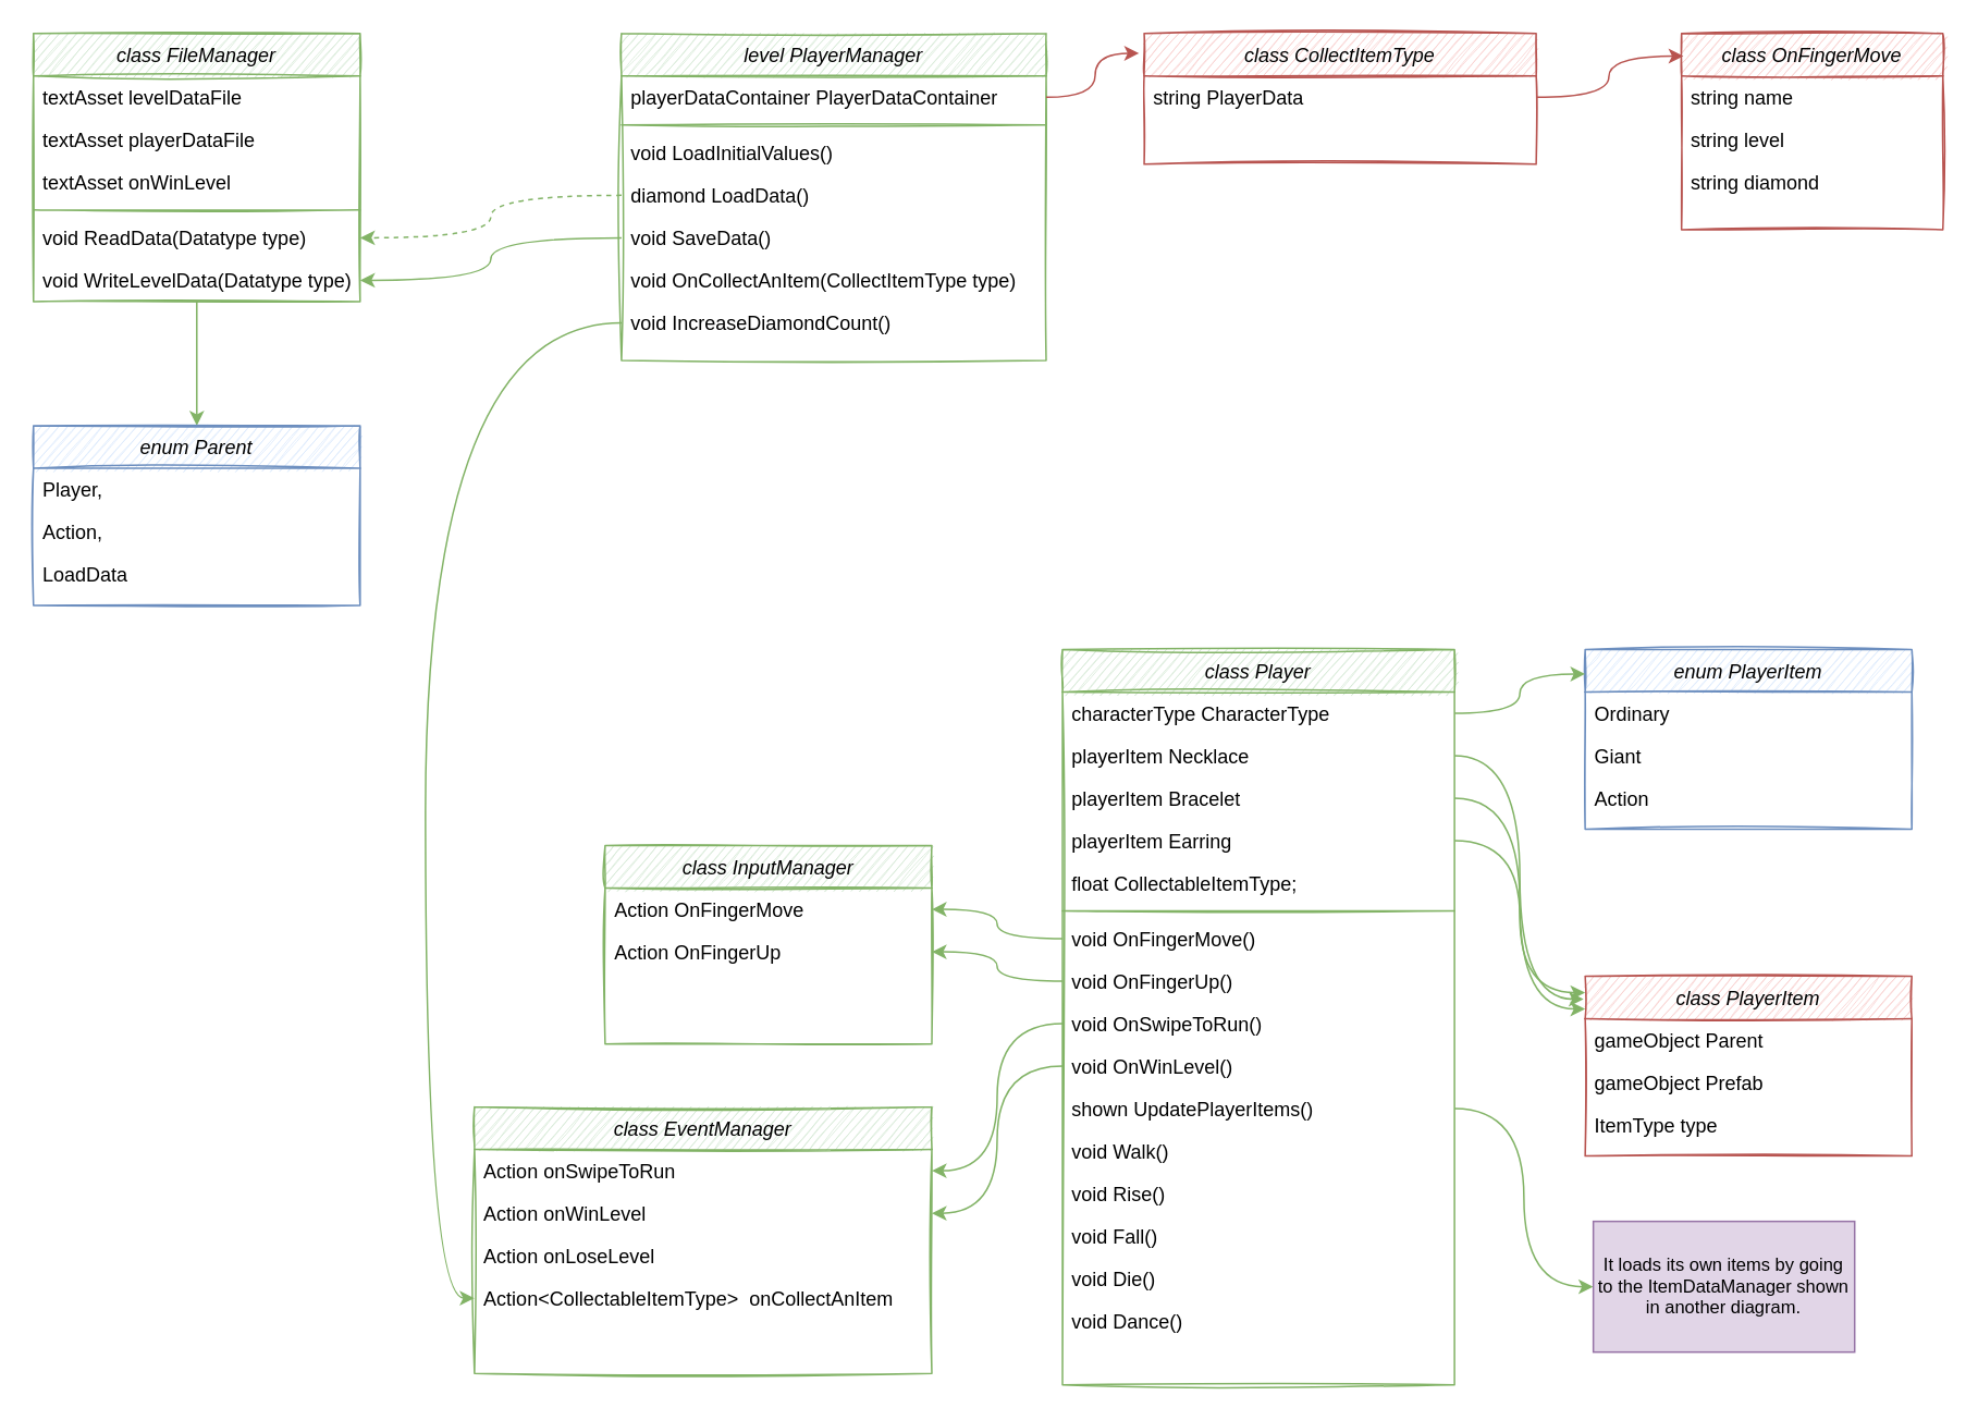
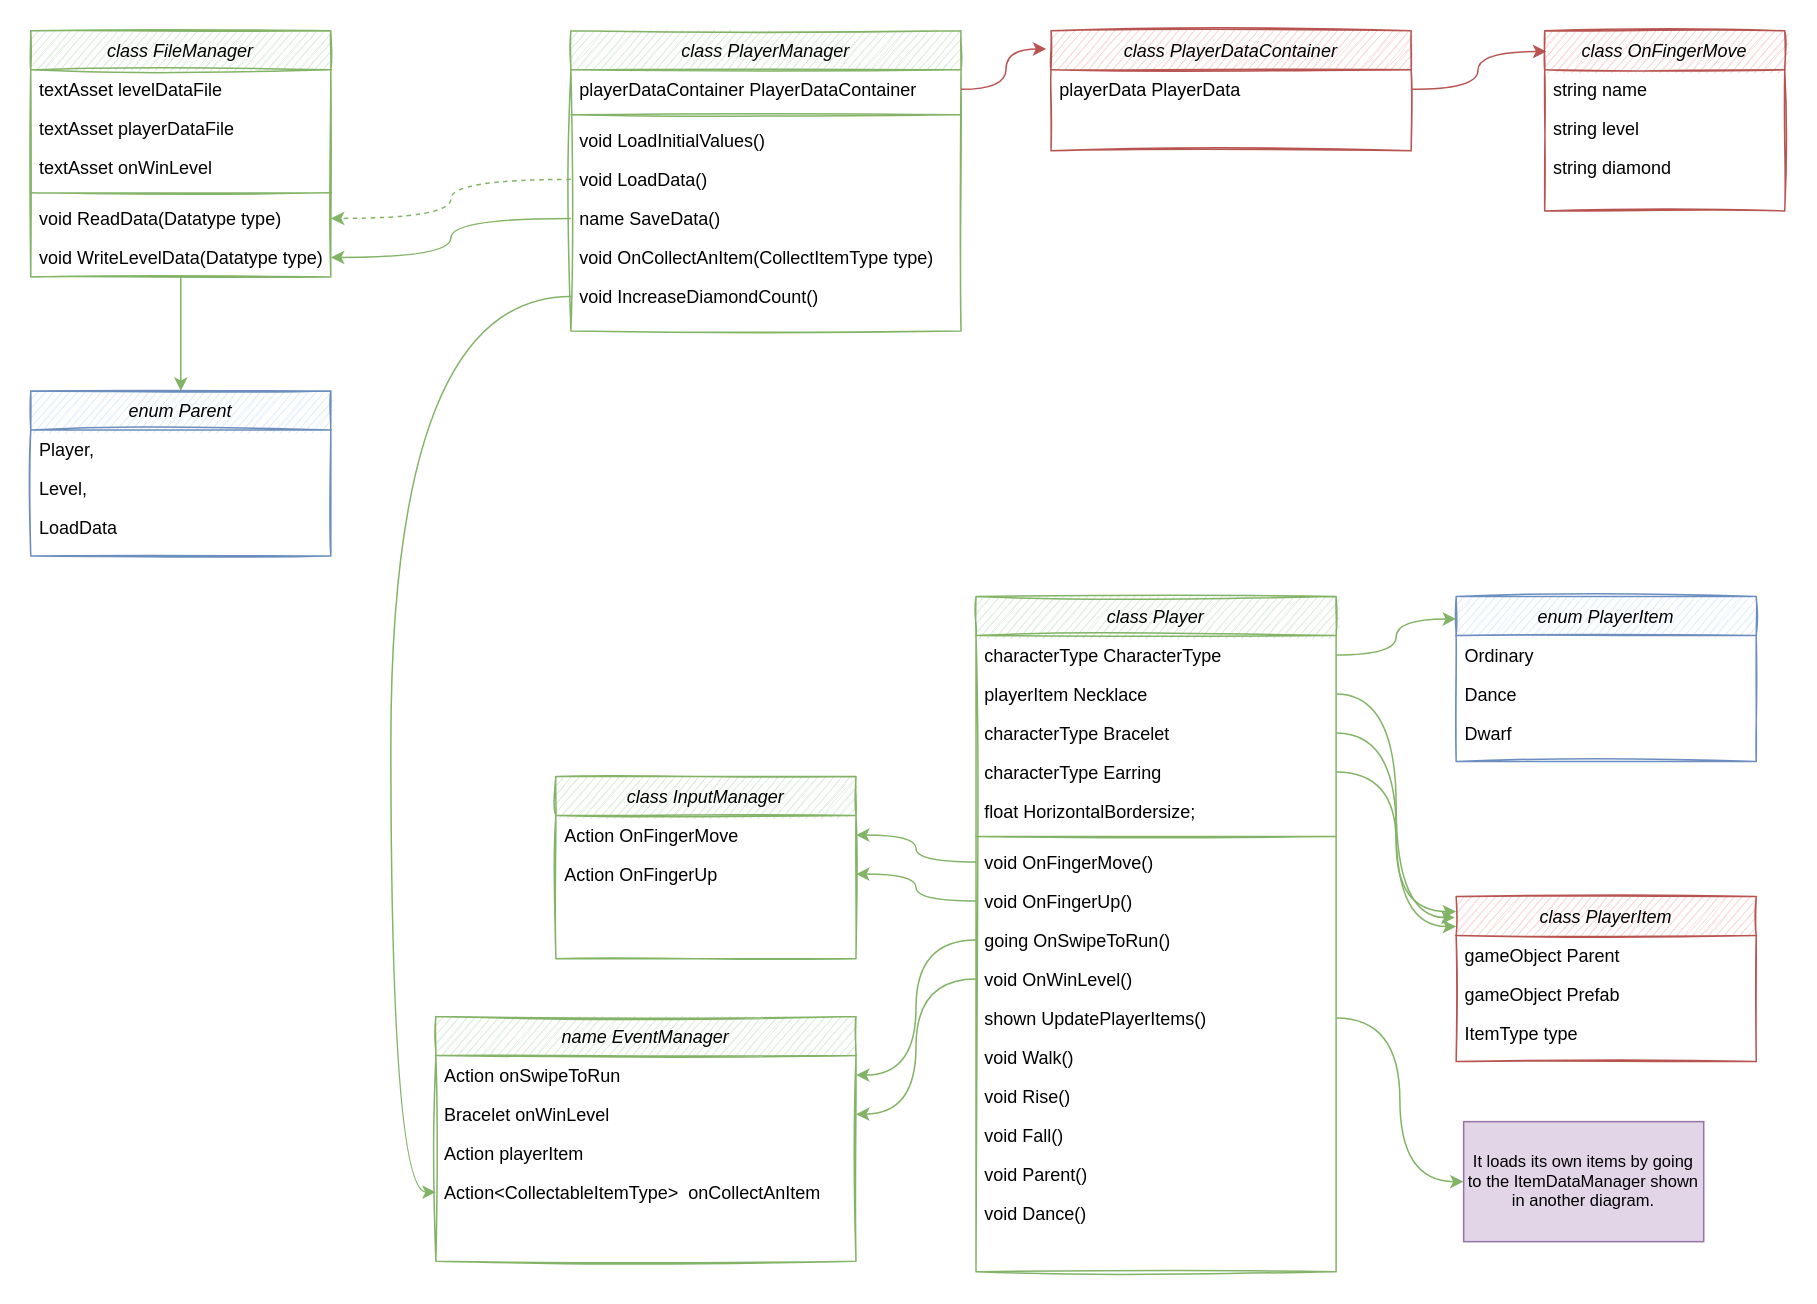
- <mxCell id="25" value="level PlayerManager" style="swimlane;fontStyle=2;align=center;verticalAlign=top;childLayout=stackLayout;horizontal=1;startSize=26;horizontalStack=0;resizeParent=1;resizeLast=0;collapsible=1;marginBottom=0;rounded=0;shadow=0;strokeWidth=1;fillColor=#d5e8d4;strokeColor=#82b366;sketch=1;" parent="1" vertex="1"><mxGeometry x="380" width="260" height="200" as="geometry" y="20"><mxRectangle x="230" y="140" width="160" height="26" as="alternateBounds" /></mxGeometry></mxCell>
+ <mxCell id="25" value="class PlayerManager" style="swimlane;fontStyle=2;align=center;verticalAlign=top;childLayout=stackLayout;horizontal=1;startSize=26;horizontalStack=0;resizeParent=1;resizeLast=0;collapsible=1;marginBottom=0;rounded=0;shadow=0;strokeWidth=1;fillColor=#d5e8d4;strokeColor=#82b366;sketch=1;" parent="1" vertex="1"><mxGeometry x="380" width="260" height="200" as="geometry" y="20"><mxRectangle x="230" y="140" width="160" height="26" as="alternateBounds" /></mxGeometry></mxCell>
- <mxCell id="19" value="class CollectItemType" style="swimlane;fontStyle=2;align=center;verticalAlign=top;childLayout=stackLayout;horizontal=1;startSize=26;horizontalStack=0;resizeParent=1;resizeLast=0;collapsible=1;marginBottom=0;rounded=0;shadow=0;strokeWidth=1;fillColor=#f8cecc;strokeColor=#b85450;sketch=1;" parent="1" vertex="1"><mxGeometry x="700" width="240" height="80" as="geometry" y="20"><mxRectangle x="230" y="140" width="160" height="26" as="alternateBounds" /></mxGeometry></mxCell>
+ <mxCell id="19" value="class PlayerDataContainer" style="swimlane;fontStyle=2;align=center;verticalAlign=top;childLayout=stackLayout;horizontal=1;startSize=26;horizontalStack=0;resizeParent=1;resizeLast=0;collapsible=1;marginBottom=0;rounded=0;shadow=0;strokeWidth=1;fillColor=#f8cecc;strokeColor=#b85450;sketch=1;" parent="1" vertex="1"><mxGeometry x="700" width="240" height="80" as="geometry" y="20"><mxRectangle x="230" y="140" width="160" height="26" as="alternateBounds" /></mxGeometry></mxCell>
- <mxCell id="20" value="string PlayerData" style="text;align=left;verticalAlign=top;spacingLeft=4;spacingRight=4;overflow=hidden;rotatable=0;points=[[0,0.5],[1,0.5]];portConstraint=eastwest;" parent="19" vertex="1"><mxGeometry y="26" width="240" height="26" as="geometry" /></mxCell>
+ <mxCell id="20" value="playerData PlayerData" style="text;align=left;verticalAlign=top;spacingLeft=4;spacingRight=4;overflow=hidden;rotatable=0;points=[[0,0.5],[1,0.5]];portConstraint=eastwest;" parent="19" vertex="1"><mxGeometry y="26" width="240" height="26" as="geometry" /></mxCell>
- <mxCell id="29" value="diamond LoadData()" style="text;align=left;verticalAlign=top;spacingLeft=4;spacingRight=4;overflow=hidden;rotatable=0;points=[[0,0.5],[1,0.5]];portConstraint=eastwest;" parent="25" vertex="1"><mxGeometry y="86" width="260" height="26" as="geometry" /></mxCell>
+ <mxCell id="29" value="void LoadData()" style="text;align=left;verticalAlign=top;spacingLeft=4;spacingRight=4;overflow=hidden;rotatable=0;points=[[0,0.5],[1,0.5]];portConstraint=eastwest;" parent="25" vertex="1"><mxGeometry y="86" width="260" height="26" as="geometry" /></mxCell>
- <mxCell id="30" value="void SaveData()" style="text;align=left;verticalAlign=top;spacingLeft=4;spacingRight=4;overflow=hidden;rotatable=0;points=[[0,0.5],[1,0.5]];portConstraint=eastwest;" parent="25" vertex="1"><mxGeometry y="112" width="260" height="26" as="geometry" /></mxCell>
+ <mxCell id="30" value="name SaveData()" style="text;align=left;verticalAlign=top;spacingLeft=4;spacingRight=4;overflow=hidden;rotatable=0;points=[[0,0.5],[1,0.5]];portConstraint=eastwest;" parent="25" vertex="1"><mxGeometry y="112" width="260" height="26" as="geometry" /></mxCell>
- <mxCell id="45" value="Action," style="text;align=left;verticalAlign=top;spacingLeft=4;spacingRight=4;overflow=hidden;rotatable=0;points=[[0,0.5],[1,0.5]];portConstraint=eastwest;" parent="43" vertex="1"><mxGeometry y="52" width="200" height="26" as="geometry" /></mxCell>
+ <mxCell id="45" value="Level," style="text;align=left;verticalAlign=top;spacingLeft=4;spacingRight=4;overflow=hidden;rotatable=0;points=[[0,0.5],[1,0.5]];portConstraint=eastwest;" parent="43" vertex="1"><mxGeometry y="52" width="200" height="26" as="geometry" /></mxCell>
- <mxCell id="55" value="Giant" style="text;align=left;verticalAlign=top;spacingLeft=4;spacingRight=4;overflow=hidden;rotatable=0;points=[[0,0.5],[1,0.5]];portConstraint=eastwest;" parent="53" vertex="1"><mxGeometry y="52" width="200" height="26" as="geometry" /></mxCell>
+ <mxCell id="55" value="Dance" style="text;align=left;verticalAlign=top;spacingLeft=4;spacingRight=4;overflow=hidden;rotatable=0;points=[[0,0.5],[1,0.5]];portConstraint=eastwest;" parent="53" vertex="1"><mxGeometry y="52" width="200" height="26" as="geometry" /></mxCell>
- <mxCell id="5" value="playerItem Bracelet" style="text;align=left;verticalAlign=top;spacingLeft=4;spacingRight=4;overflow=hidden;rotatable=0;points=[[0,0.5],[1,0.5]];portConstraint=eastwest;" parent="2" vertex="1"><mxGeometry y="78" width="240" height="26" as="geometry" /></mxCell>
+ <mxCell id="5" value="characterType Bracelet" style="text;align=left;verticalAlign=top;spacingLeft=4;spacingRight=4;overflow=hidden;rotatable=0;points=[[0,0.5],[1,0.5]];portConstraint=eastwest;" parent="2" vertex="1"><mxGeometry y="78" width="240" height="26" as="geometry" /></mxCell>
- <mxCell id="56" value="Action" style="text;align=left;verticalAlign=top;spacingLeft=4;spacingRight=4;overflow=hidden;rotatable=0;points=[[0,0.5],[1,0.5]];portConstraint=eastwest;" parent="53" vertex="1"><mxGeometry y="78" width="200" height="26" as="geometry" /></mxCell>
+ <mxCell id="56" value="Dwarf" style="text;align=left;verticalAlign=top;spacingLeft=4;spacingRight=4;overflow=hidden;rotatable=0;points=[[0,0.5],[1,0.5]];portConstraint=eastwest;" parent="53" vertex="1"><mxGeometry y="78" width="200" height="26" as="geometry" /></mxCell>
- <mxCell id="6" value="playerItem Earring" style="text;align=left;verticalAlign=top;spacingLeft=4;spacingRight=4;overflow=hidden;rotatable=0;points=[[0,0.5],[1,0.5]];portConstraint=eastwest;" parent="2" vertex="1"><mxGeometry y="104" width="240" height="26" as="geometry" /></mxCell>
+ <mxCell id="6" value="characterType Earring" style="text;align=left;verticalAlign=top;spacingLeft=4;spacingRight=4;overflow=hidden;rotatable=0;points=[[0,0.5],[1,0.5]];portConstraint=eastwest;" parent="2" vertex="1"><mxGeometry y="104" width="240" height="26" as="geometry" /></mxCell>
- <mxCell id="7" value="float CollectableItemType;" style="text;align=left;verticalAlign=top;spacingLeft=4;spacingRight=4;overflow=hidden;rotatable=0;points=[[0,0.5],[1,0.5]];portConstraint=eastwest;" parent="2" vertex="1"><mxGeometry y="130" width="240" height="26" as="geometry" /></mxCell>
+ <mxCell id="7" value="float HorizontalBordersize;" style="text;align=left;verticalAlign=top;spacingLeft=4;spacingRight=4;overflow=hidden;rotatable=0;points=[[0,0.5],[1,0.5]];portConstraint=eastwest;" parent="2" vertex="1"><mxGeometry y="130" width="240" height="26" as="geometry" /></mxCell>
- <mxCell id="11" value="void OnSwipeToRun()" style="text;align=left;verticalAlign=top;spacingLeft=4;spacingRight=4;overflow=hidden;rotatable=0;points=[[0,0.5],[1,0.5]];portConstraint=eastwest;" parent="2" vertex="1"><mxGeometry y="216" width="240" height="26" as="geometry" /></mxCell>
+ <mxCell id="11" value="going OnSwipeToRun()" style="text;align=left;verticalAlign=top;spacingLeft=4;spacingRight=4;overflow=hidden;rotatable=0;points=[[0,0.5],[1,0.5]];portConstraint=eastwest;" parent="2" vertex="1"><mxGeometry y="216" width="240" height="26" as="geometry" /></mxCell>
- <mxCell id="60" value="class EventManager" style="swimlane;fontStyle=2;align=center;verticalAlign=top;childLayout=stackLayout;horizontal=1;startSize=26;horizontalStack=0;resizeParent=1;resizeLast=0;collapsible=1;marginBottom=0;rounded=0;shadow=0;strokeWidth=1;fillColor=#d5e8d4;strokeColor=#82b366;sketch=1;" parent="1" vertex="1"><mxGeometry x="290" y="677" width="280" height="163" as="geometry"><mxRectangle x="230" y="140" width="160" height="26" as="alternateBounds" /></mxGeometry></mxCell>
+ <mxCell id="60" value="name EventManager" style="swimlane;fontStyle=2;align=center;verticalAlign=top;childLayout=stackLayout;horizontal=1;startSize=26;horizontalStack=0;resizeParent=1;resizeLast=0;collapsible=1;marginBottom=0;rounded=0;shadow=0;strokeWidth=1;fillColor=#d5e8d4;strokeColor=#82b366;sketch=1;" parent="1" vertex="1"><mxGeometry x="290" y="677" width="280" height="163" as="geometry"><mxRectangle x="230" y="140" width="160" height="26" as="alternateBounds" /></mxGeometry></mxCell>
- <mxCell id="62" value="Action onWinLevel" style="text;align=left;verticalAlign=top;spacingLeft=4;spacingRight=4;overflow=hidden;rotatable=0;points=[[0,0.5],[1,0.5]];portConstraint=eastwest;" parent="60" vertex="1"><mxGeometry y="52" width="280" height="26" as="geometry" /></mxCell>
+ <mxCell id="62" value="Bracelet onWinLevel" style="text;align=left;verticalAlign=top;spacingLeft=4;spacingRight=4;overflow=hidden;rotatable=0;points=[[0,0.5],[1,0.5]];portConstraint=eastwest;" parent="60" vertex="1"><mxGeometry y="52" width="280" height="26" as="geometry" /></mxCell>
- <mxCell id="63" value="Action onLoseLevel" style="text;align=left;verticalAlign=top;spacingLeft=4;spacingRight=4;overflow=hidden;rotatable=0;points=[[0,0.5],[1,0.5]];portConstraint=eastwest;" parent="60" vertex="1"><mxGeometry y="78" width="280" height="26" as="geometry" /></mxCell>
+ <mxCell id="63" value="Action playerItem" style="text;align=left;verticalAlign=top;spacingLeft=4;spacingRight=4;overflow=hidden;rotatable=0;points=[[0,0.5],[1,0.5]];portConstraint=eastwest;" parent="60" vertex="1"><mxGeometry y="78" width="280" height="26" as="geometry" /></mxCell>
- <mxCell id="17" value="void Die()" style="text;align=left;verticalAlign=top;spacingLeft=4;spacingRight=4;overflow=hidden;rotatable=0;points=[[0,0.5],[1,0.5]];portConstraint=eastwest;" parent="2" vertex="1"><mxGeometry y="372" width="240" height="26" as="geometry" /></mxCell>
+ <mxCell id="17" value="void Parent()" style="text;align=left;verticalAlign=top;spacingLeft=4;spacingRight=4;overflow=hidden;rotatable=0;points=[[0,0.5],[1,0.5]];portConstraint=eastwest;" parent="2" vertex="1"><mxGeometry y="372" width="240" height="26" as="geometry" /></mxCell>
